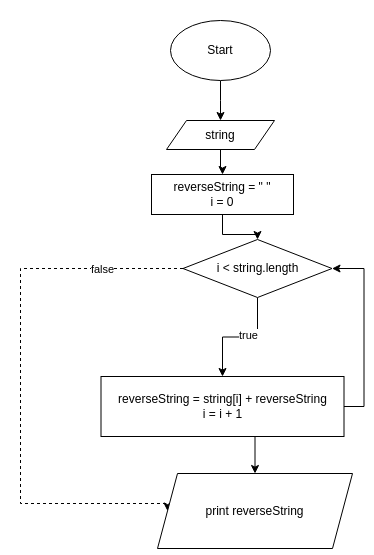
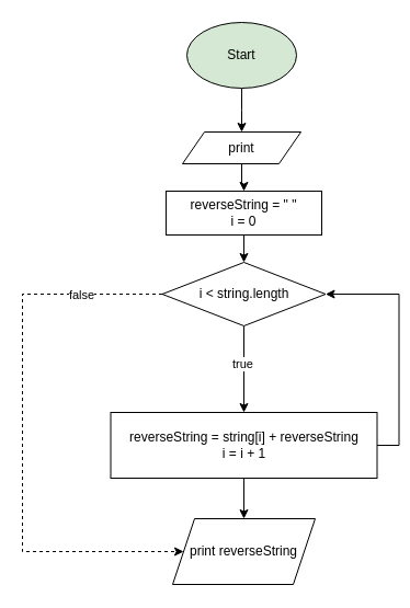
- <mxCell id="3" value="Start" style="ellipse;whiteSpace=wrap;html=1;" parent="1" vertex="1"><mxGeometry x="170" y="20" width="100" height="60" as="geometry" /></mxCell>
+ <mxCell id="3" value="Start" style="ellipse;whiteSpace=wrap;html=1;fillColor=#d5e8d4;" parent="1" vertex="1"><mxGeometry x="170" y="20" width="100" height="60" as="geometry" /></mxCell>
- <mxCell id="16" value="string" style="shape=parallelogram;perimeter=parallelogramPerimeter;whiteSpace=wrap;html=1;fixedSize=1;" vertex="1" parent="1"><mxGeometry x="166" y="120" width="108" height="29" as="geometry" /></mxCell>
+ <mxCell id="16" value="print" style="shape=parallelogram;perimeter=parallelogramPerimeter;whiteSpace=wrap;html=1;fixedSize=1;" vertex="1" parent="1"><mxGeometry x="166" y="120" width="108" height="29" as="geometry" /></mxCell>
- <mxCell id="10" value="i &amp;lt; string.length" style="rhombus;whiteSpace=wrap;html=1;rounded=0;" parent="1" vertex="1"><mxGeometry x="182.5" y="239" width="149" height="58" as="geometry" /></mxCell>
+ <mxCell id="10" value="i &amp;lt; string.length" style="rhombus;whiteSpace=wrap;html=1;rounded=0;" parent="1" vertex="1"><mxGeometry x="147.5" y="239" width="149" height="58" as="geometry" /></mxCell>
- <mxCell id="14" value="print reverseString" style="shape=parallelogram;perimeter=parallelogramPerimeter;whiteSpace=wrap;html=1;fixedSize=1;rounded=0;" parent="1" vertex="1"><mxGeometry x="157" y="473" width="195" height="75" as="geometry" /></mxCell>
+ <mxCell id="14" value="print reverseString" style="shape=parallelogram;perimeter=parallelogramPerimeter;whiteSpace=wrap;html=1;fixedSize=1;rounded=0;" parent="1" vertex="1"><mxGeometry x="157" y="473" width="130" height="60" as="geometry" /></mxCell>
